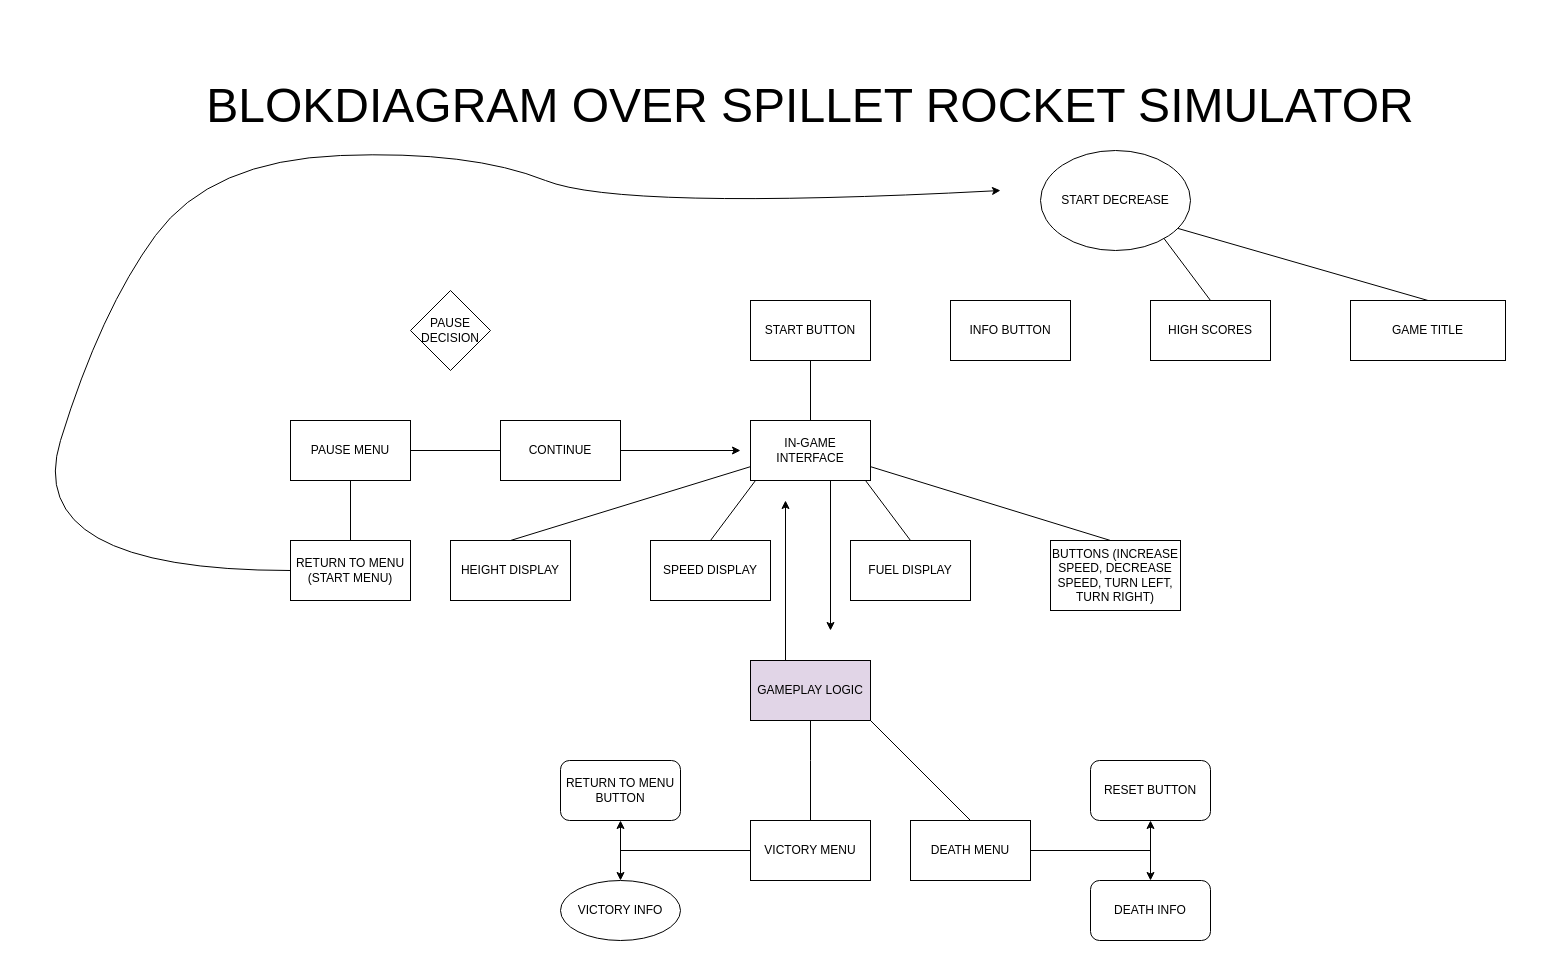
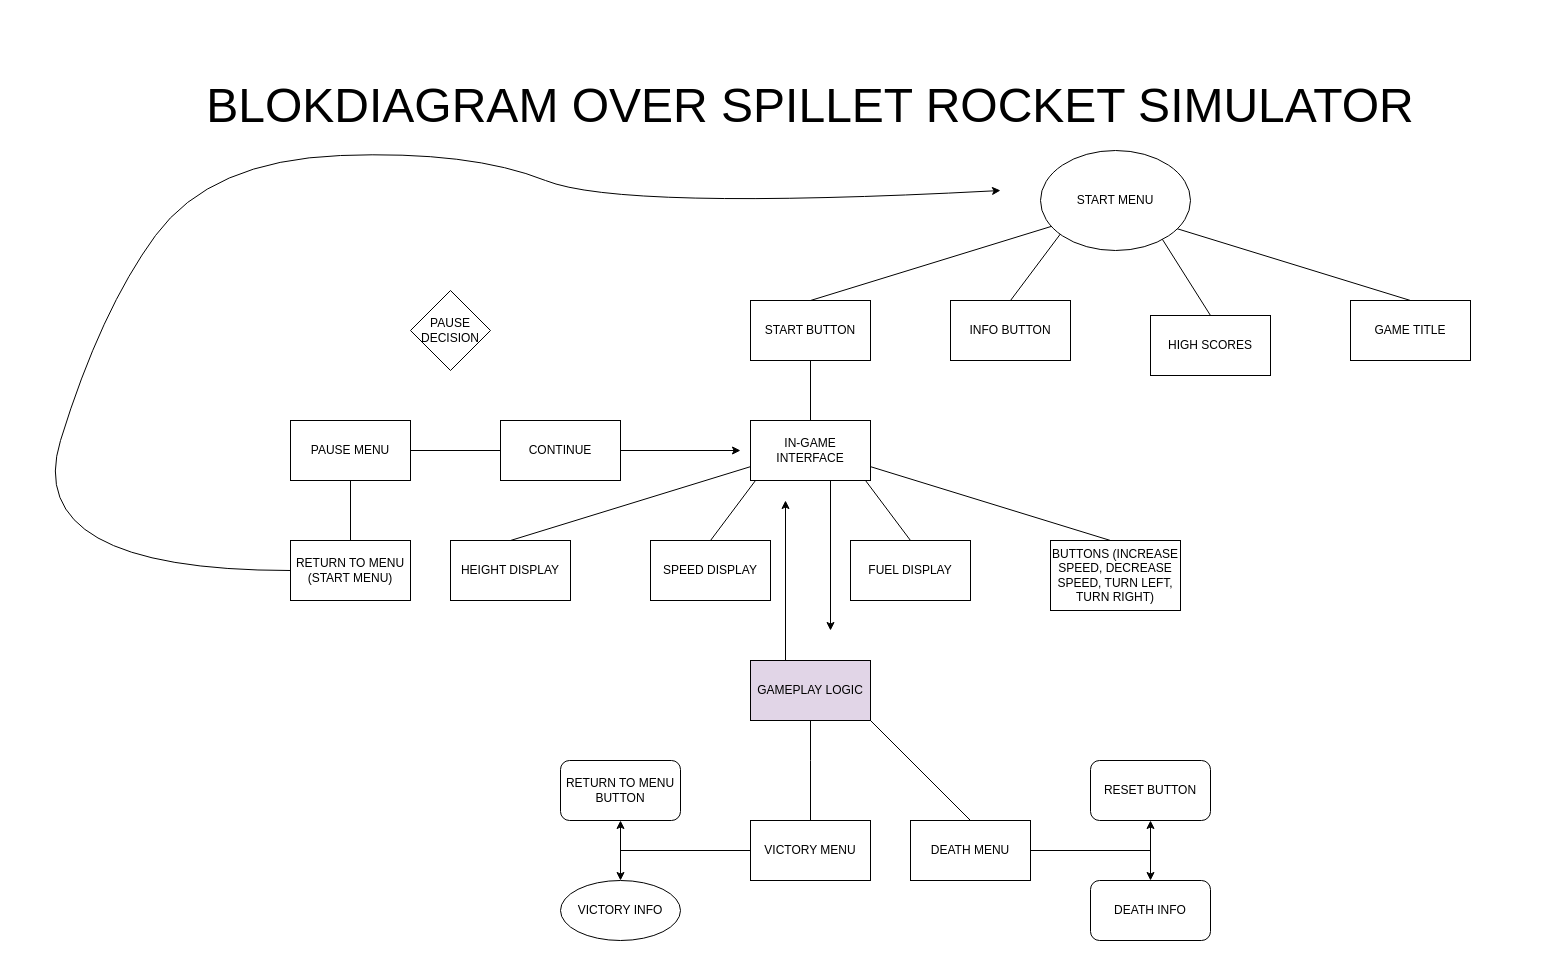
- <mxCell id="8" value="START DECREASE" style="ellipse;whiteSpace=wrap;html=1;" parent="1" vertex="1"><mxGeometry x="1040" y="150" width="150" height="100" as="geometry" /></mxCell>
+ <mxCell id="8" value="START MENU" style="ellipse;whiteSpace=wrap;html=1;" parent="1" vertex="1"><mxGeometry x="1040" y="150" width="150" height="100" as="geometry" /></mxCell>
+ <mxCell id="7" value="" style="endArrow=none;html=1;rounded=0;exitX=0.5;exitY=0;exitDx=0;exitDy=0;entryX=0.5;entryY=0;entryDx=0;entryDy=0;" parent="1" source="5" target="4" edge="1"><mxGeometry width="50" height="50" relative="1" as="geometry"><mxPoint x="1570" y="230" as="sourcePoint" /><mxPoint x="1620" y="180" as="targetPoint" /><Array as="points"><mxPoint x="1070" y="220" /></Array></mxGeometry></mxCell>
- <mxCell id="3" value="HIGH SCORES" style="rounded=0;whiteSpace=wrap;html=1;" parent="1" vertex="1"><mxGeometry x="1150" y="300" width="120" height="60" as="geometry" /></mxCell>
+ <mxCell id="3" value="HIGH SCORES" style="rounded=0;whiteSpace=wrap;html=1;" parent="1" vertex="1"><mxGeometry x="1150" y="315" width="120" height="60" as="geometry" /></mxCell>
- <mxCell id="2" value="GAME TITLE" style="rounded=0;whiteSpace=wrap;html=1;" parent="1" vertex="1"><mxGeometry x="1350" y="300" width="155" height="60" as="geometry" /></mxCell>
+ <mxCell id="2" value="GAME TITLE" style="rounded=0;whiteSpace=wrap;html=1;" parent="1" vertex="1"><mxGeometry x="1350" y="300" width="120" height="60" as="geometry" /></mxCell>
